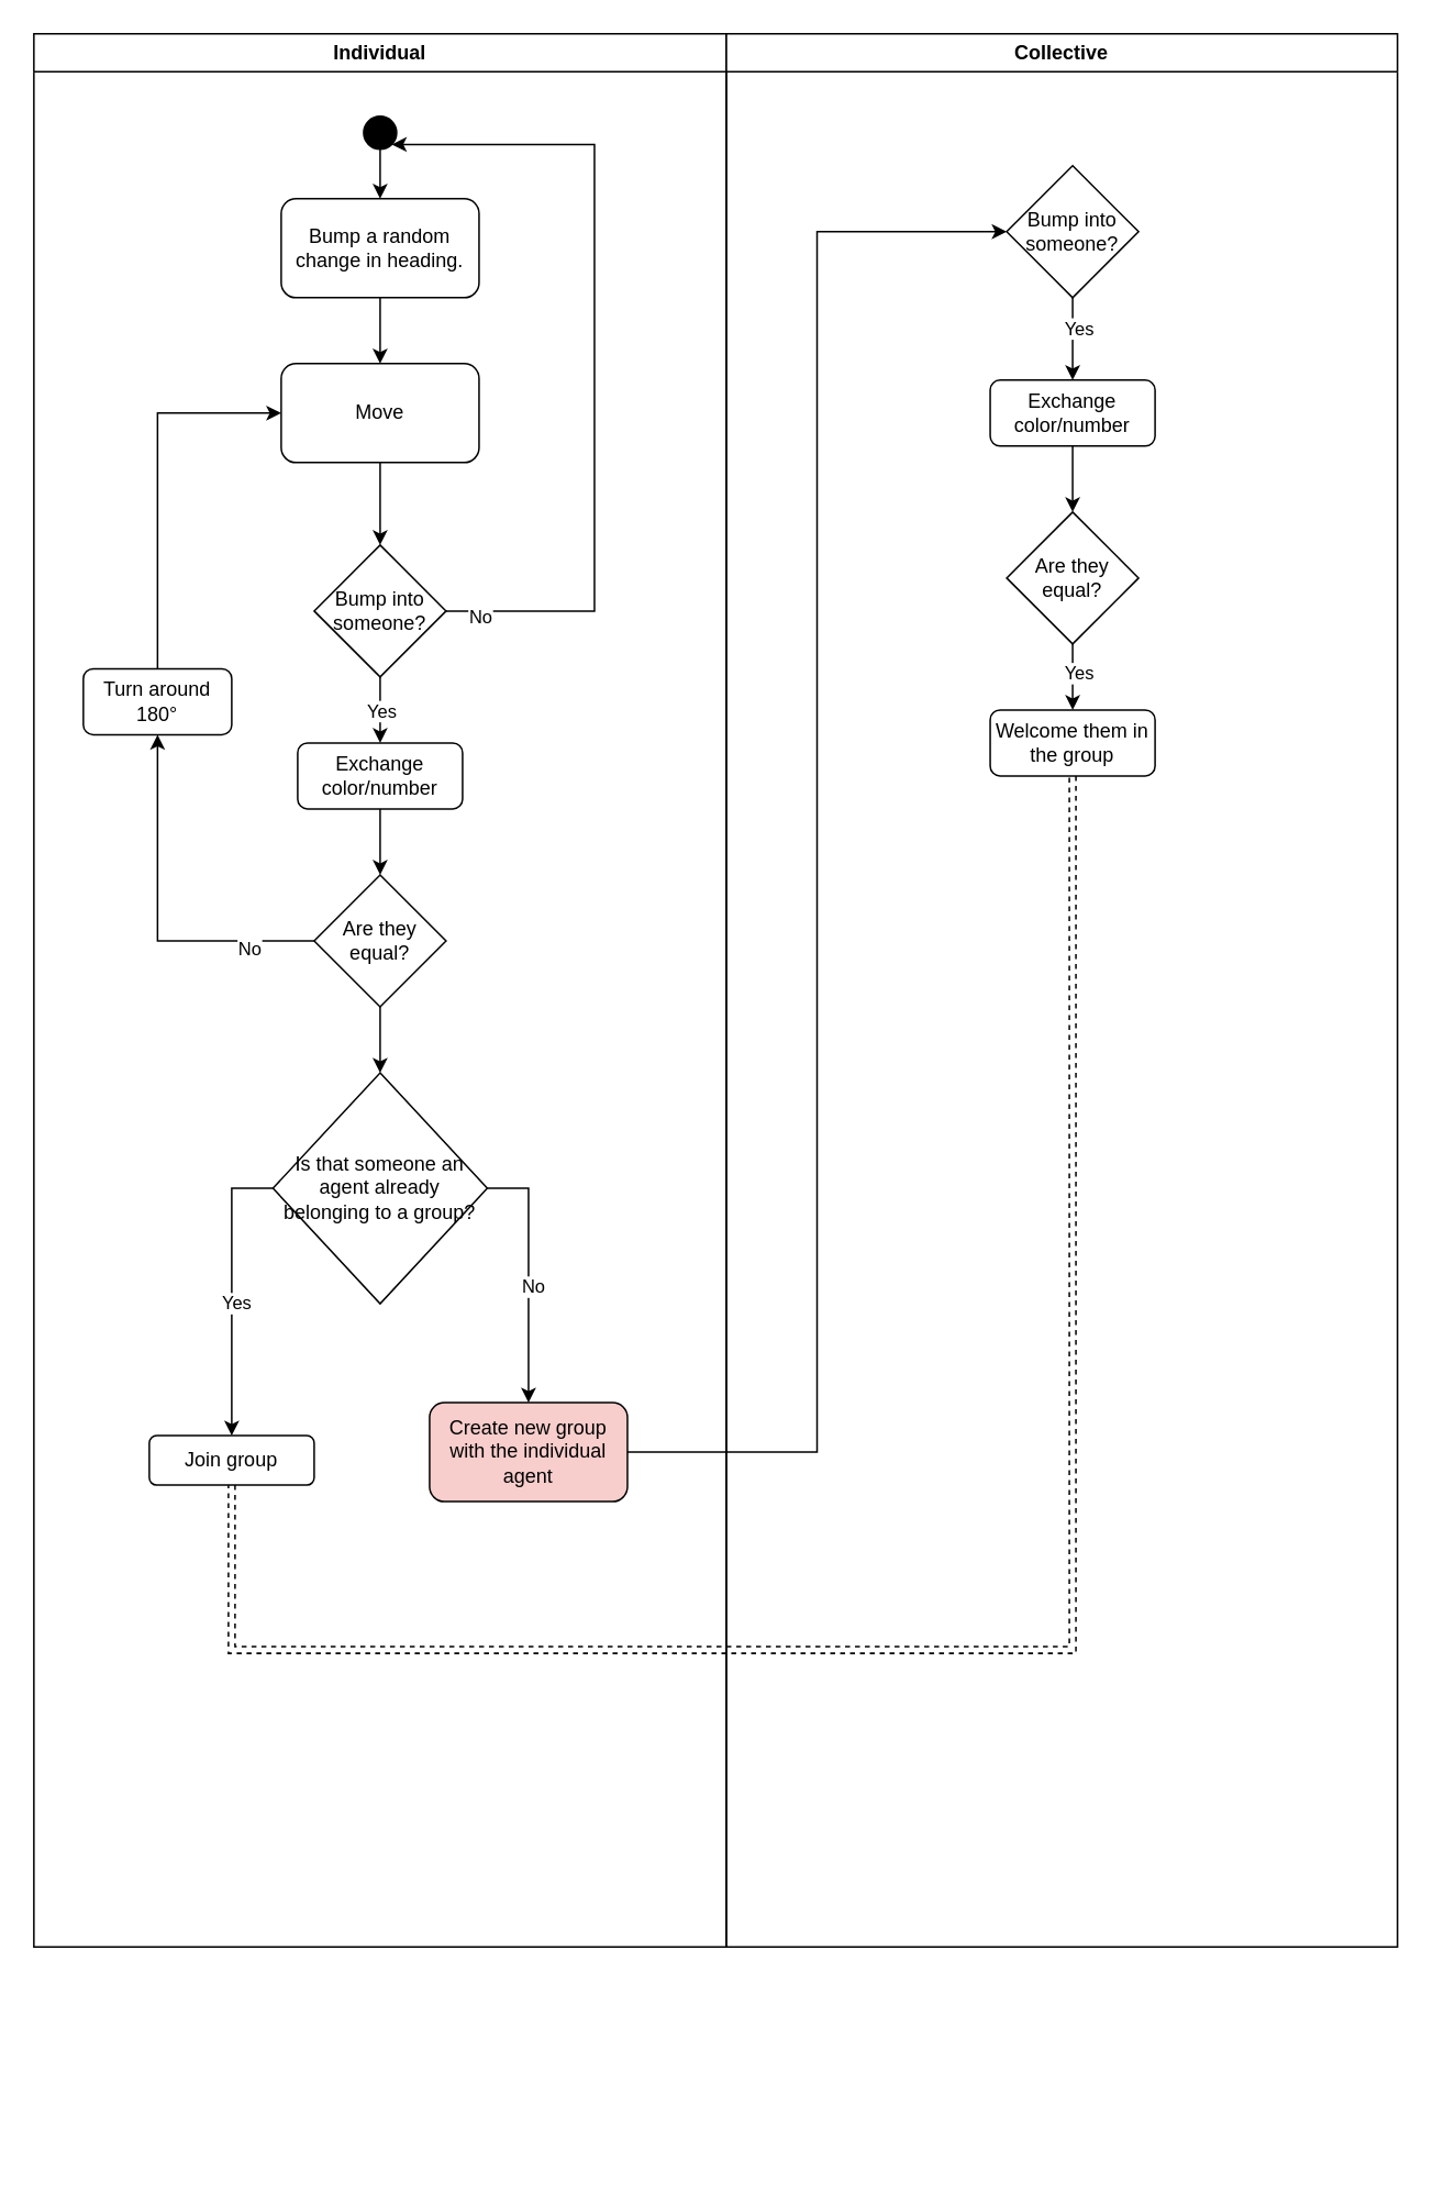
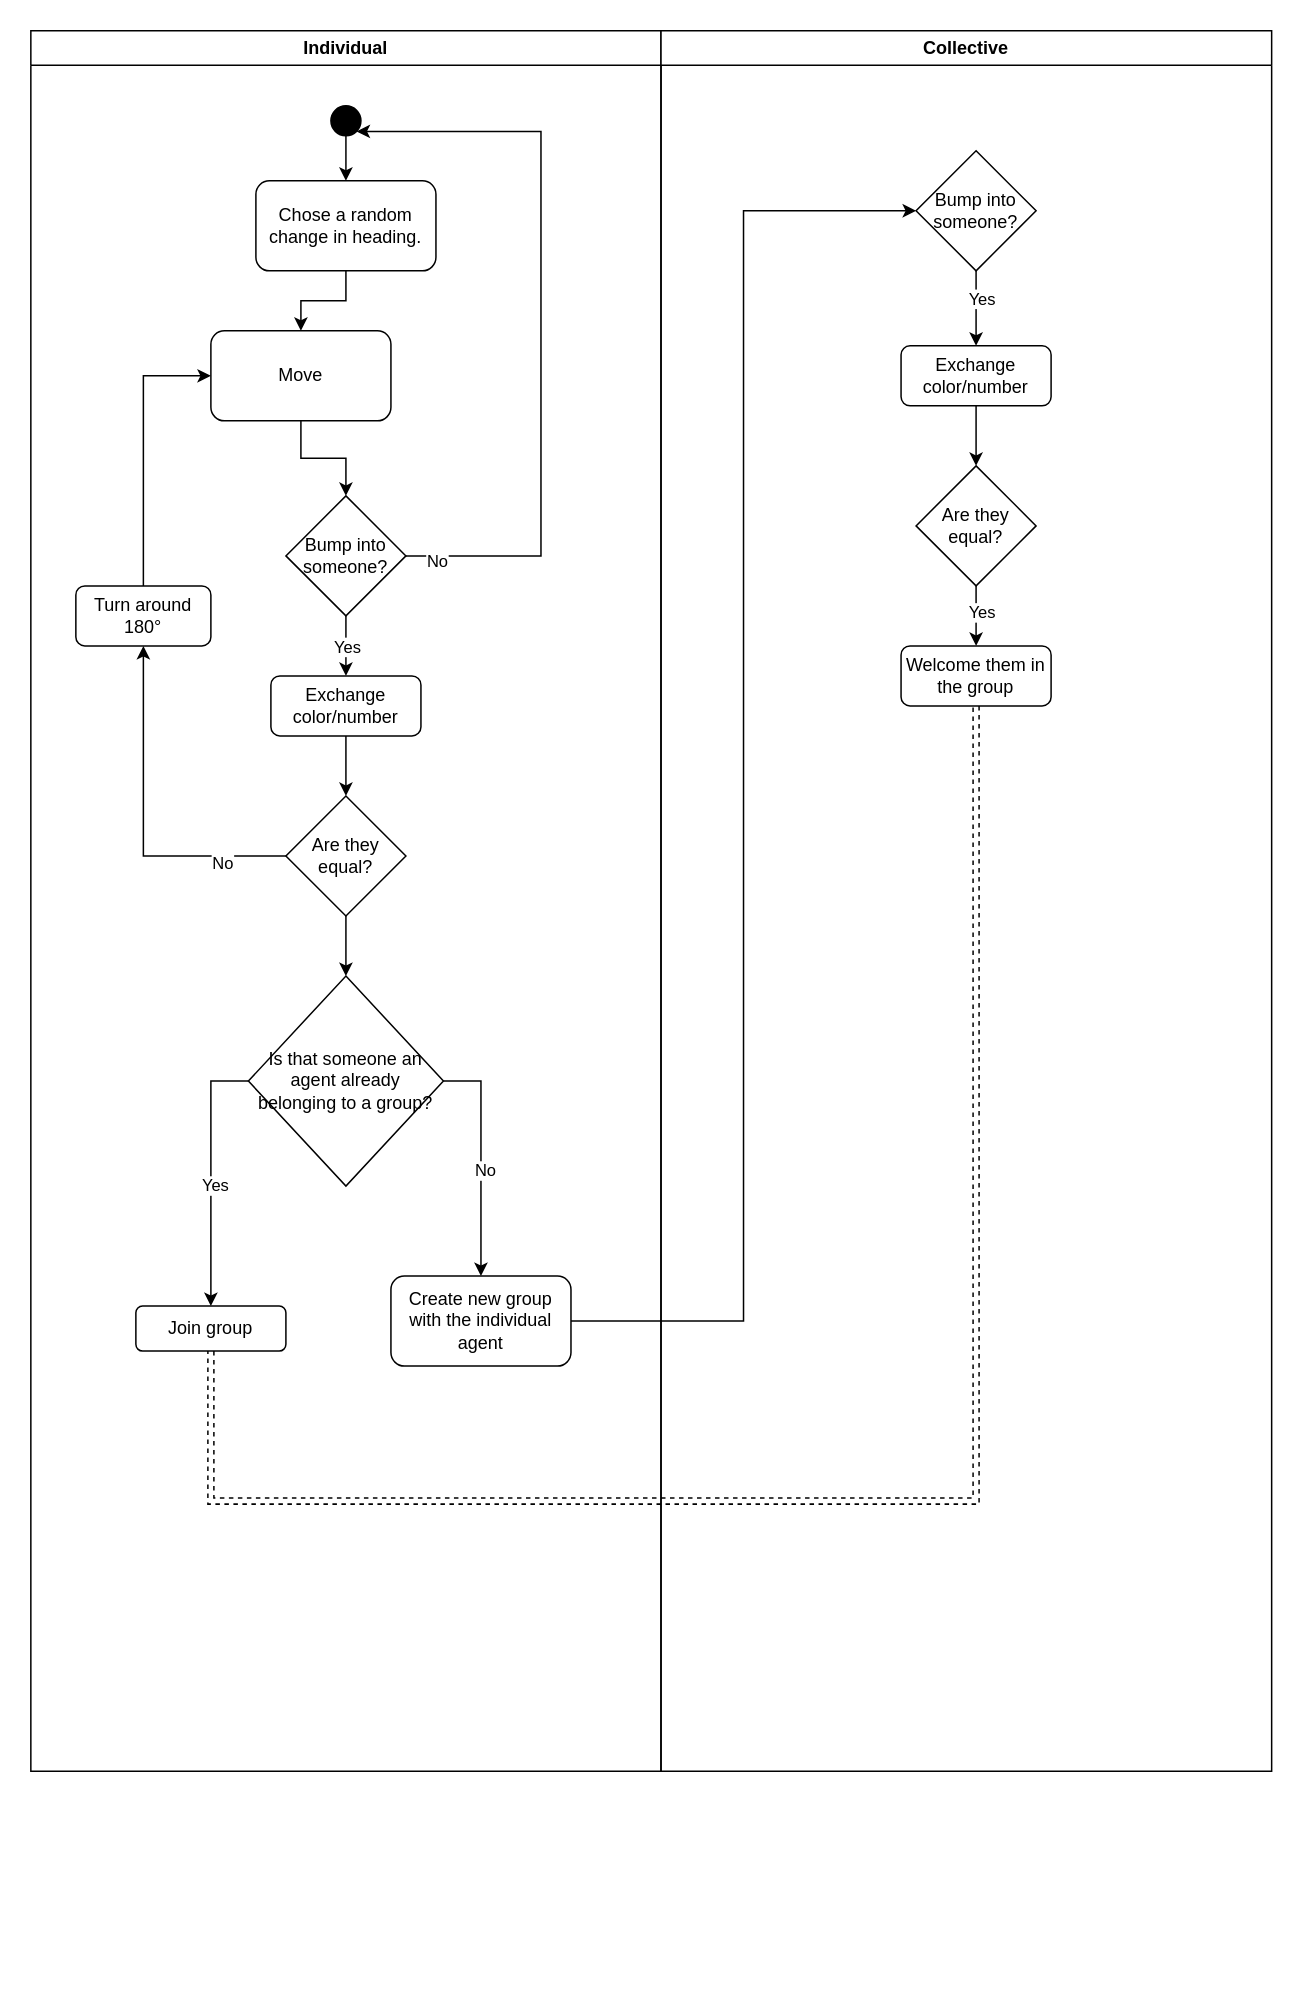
- <mxCell id="6" value="Bump a random change in heading." style="rounded=1;whiteSpace=wrap;html=1;" vertex="1" parent="2"><mxGeometry x="150" y="100" width="120" height="60" as="geometry" /></mxCell>
+ <mxCell id="6" value="Chose a random change in heading." style="rounded=1;whiteSpace=wrap;html=1;" vertex="1" parent="2"><mxGeometry x="150" y="100" width="120" height="60" as="geometry" /></mxCell>
- <mxCell id="8" value="Move" style="rounded=1;whiteSpace=wrap;html=1;" vertex="1" parent="2"><mxGeometry x="150" y="200" width="120" height="60" as="geometry" /></mxCell>
+ <mxCell id="8" value="Move" style="rounded=1;whiteSpace=wrap;html=1;" vertex="1" parent="2"><mxGeometry x="120" y="200" width="120" height="60" as="geometry" /></mxCell>
- <mxCell id="21" value="Turn around 180°" style="rounded=1;whiteSpace=wrap;html=1;" vertex="1" parent="2"><mxGeometry x="30" y="385" width="90" height="40" as="geometry" /></mxCell>
+ <mxCell id="21" value="Turn around 180°" style="rounded=1;whiteSpace=wrap;html=1;" vertex="1" parent="2"><mxGeometry x="30" y="370" width="90" height="40" as="geometry" /></mxCell>
- <mxCell id="27" value="Create new group with the individual agent" style="rounded=1;whiteSpace=wrap;html=1;fillColor=#f8cecc;" vertex="1" parent="2"><mxGeometry x="240" y="830" width="120" height="60" as="geometry" /></mxCell>
+ <mxCell id="27" value="Create new group with the individual agent" style="rounded=1;whiteSpace=wrap;html=1;" vertex="1" parent="2"><mxGeometry x="240" y="830" width="120" height="60" as="geometry" /></mxCell>
